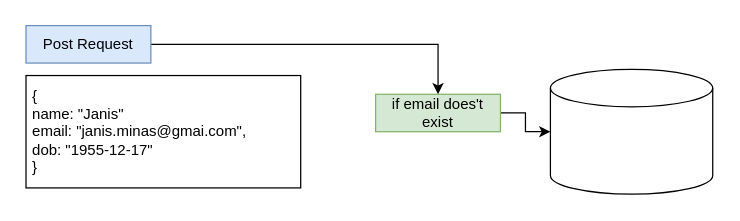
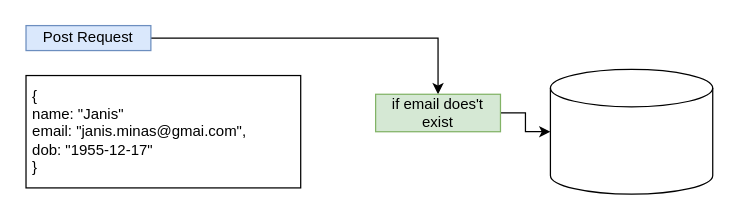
- <mxCell id="5" value="Post Request" style="text;html=1;strokeColor=#6c8ebf;fillColor=#dae8fc;align=center;verticalAlign=middle;whiteSpace=wrap;rounded=0;" vertex="1" parent="1"><mxGeometry x="20" y="20" width="100" height="30" as="geometry" /></mxCell>
+ <mxCell id="5" value="Post Request" style="text;html=1;strokeColor=#6c8ebf;fillColor=#dae8fc;align=center;verticalAlign=middle;whiteSpace=wrap;rounded=0;" vertex="1" parent="1"><mxGeometry x="20" y="20" width="100" height="20" as="geometry" /></mxCell>
